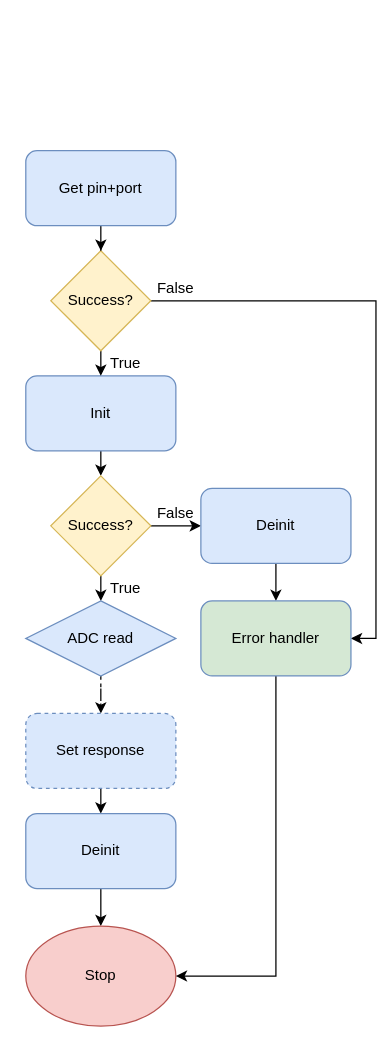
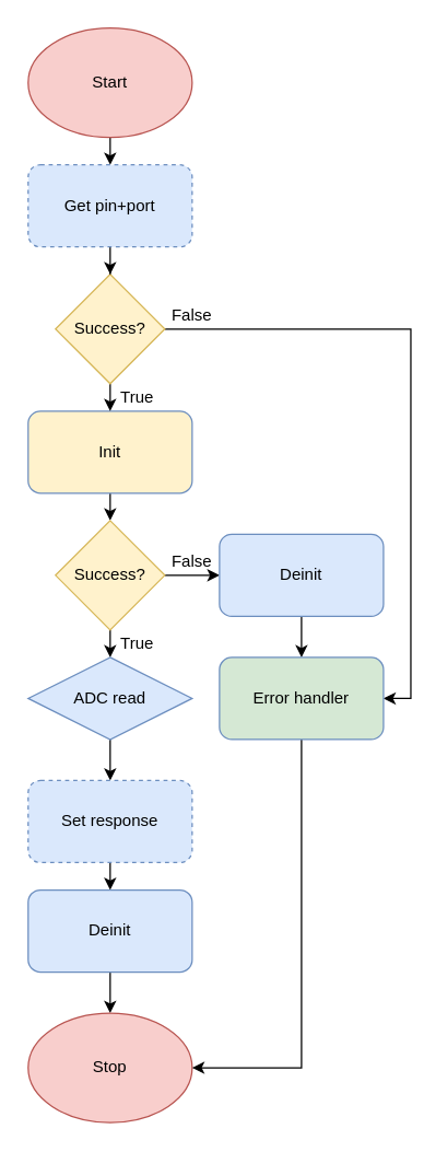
+ <mxCell id="3" value="&lt;div&gt;Start&lt;/div&gt;" style="ellipse;whiteSpace=wrap;html=1;fillColor=#f8cecc;strokeColor=#b85450;" parent="1" vertex="1"><mxGeometry x="20" y="20" width="120" height="80" as="geometry" /></mxCell>
+ <mxCell id="2" style="edgeStyle=orthogonalEdgeStyle;rounded=0;orthogonalLoop=1;jettySize=auto;html=1;exitX=0.5;exitY=1;exitDx=0;exitDy=0;entryX=0.5;entryY=0;entryDx=0;entryDy=0;" parent="1" source="3" target="13" edge="1"><mxGeometry relative="1" as="geometry" /></mxCell>
- <mxCell id="13" value="Get pin+port" style="rounded=1;whiteSpace=wrap;html=1;fillColor=#dae8fc;strokeColor=#6c8ebf;" parent="1" vertex="1"><mxGeometry x="20" y="120" width="120" height="60" as="geometry" /></mxCell>
+ <mxCell id="13" value="Get pin+port" style="rounded=1;whiteSpace=wrap;html=1;fillColor=#dae8fc;strokeColor=#6c8ebf;dashed=1;" parent="1" vertex="1"><mxGeometry x="20" y="120" width="120" height="60" as="geometry" /></mxCell>
- <mxCell id="5" value="Init" style="rounded=1;whiteSpace=wrap;html=1;fillColor=#dae8fc;strokeColor=#6c8ebf;" parent="1" vertex="1"><mxGeometry x="20" y="300" width="120" height="60" as="geometry" /></mxCell>
+ <mxCell id="5" value="Init" style="rounded=1;whiteSpace=wrap;html=1;fillColor=#fff2cc;strokeColor=#6c8ebf;" parent="1" vertex="1"><mxGeometry x="20" y="300" width="120" height="60" as="geometry" /></mxCell>
- <mxCell id="14" style="edgeStyle=orthogonalEdgeStyle;rounded=0;orthogonalLoop=1;jettySize=auto;html=1;exitX=0.5;exitY=1;exitDx=0;exitDy=0;dashed=1;" parent="1" source="15" target="17" edge="1"><mxGeometry relative="1" as="geometry" /></mxCell>
+ <mxCell id="14" style="edgeStyle=orthogonalEdgeStyle;rounded=0;orthogonalLoop=1;jettySize=auto;html=1;exitX=0.5;exitY=1;exitDx=0;exitDy=0;" parent="1" source="15" target="17" edge="1"><mxGeometry relative="1" as="geometry" /></mxCell>
